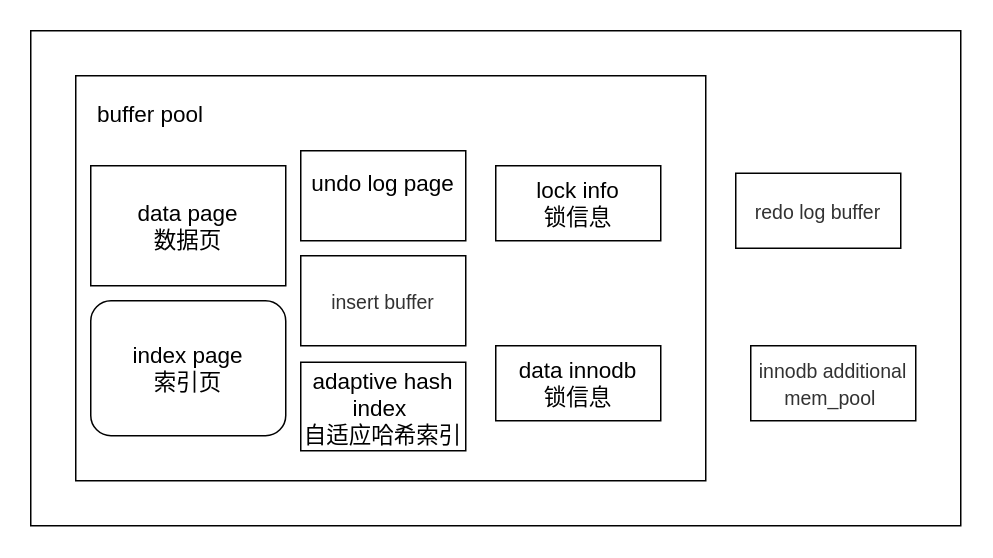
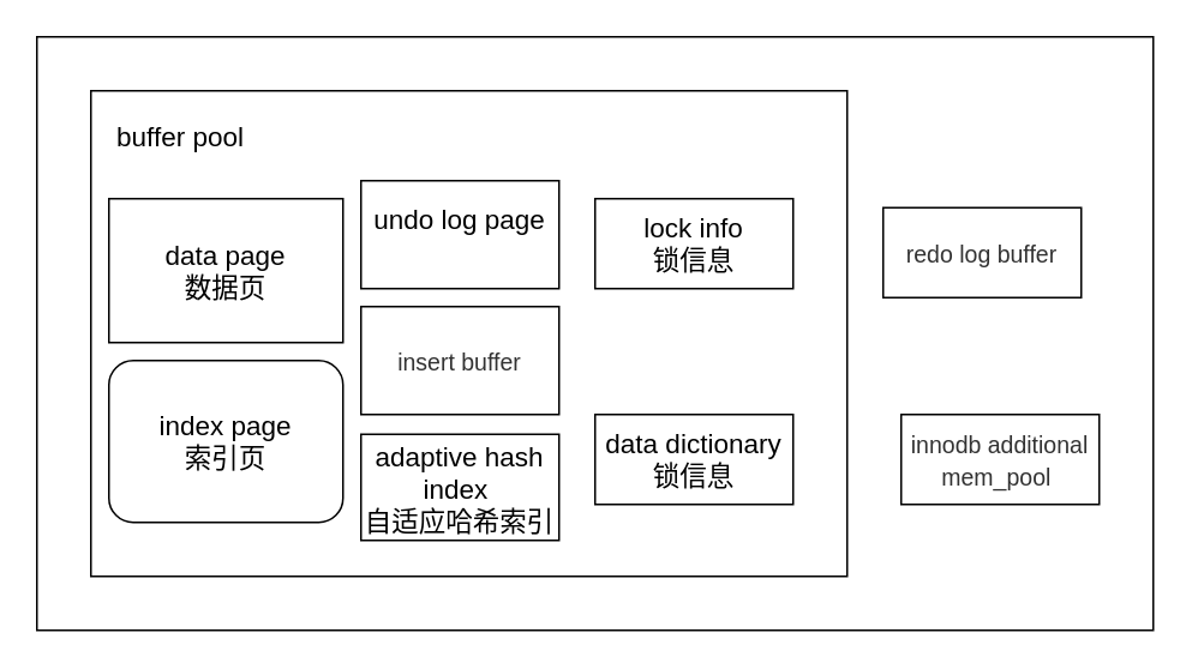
- <mxCell id="11" value="&lt;div class=&quot;mind-clipboard&quot;&gt;&lt;div&gt;data innodb&lt;/div&gt;&lt;div&gt;锁信息&lt;/div&gt;&lt;/div&gt;" style="rounded=0;whiteSpace=wrap;html=1;fontSize=15;" vertex="1" parent="1"><mxGeometry x="330" y="230" width="110" height="50" as="geometry" /></mxCell>
+ <mxCell id="11" value="&lt;div class=&quot;mind-clipboard&quot;&gt;&lt;div&gt;data dictionary&lt;/div&gt;&lt;div&gt;锁信息&lt;/div&gt;&lt;/div&gt;" style="rounded=0;whiteSpace=wrap;html=1;fontSize=15;" vertex="1" parent="1"><mxGeometry x="330" y="230" width="110" height="50" as="geometry" /></mxCell>
